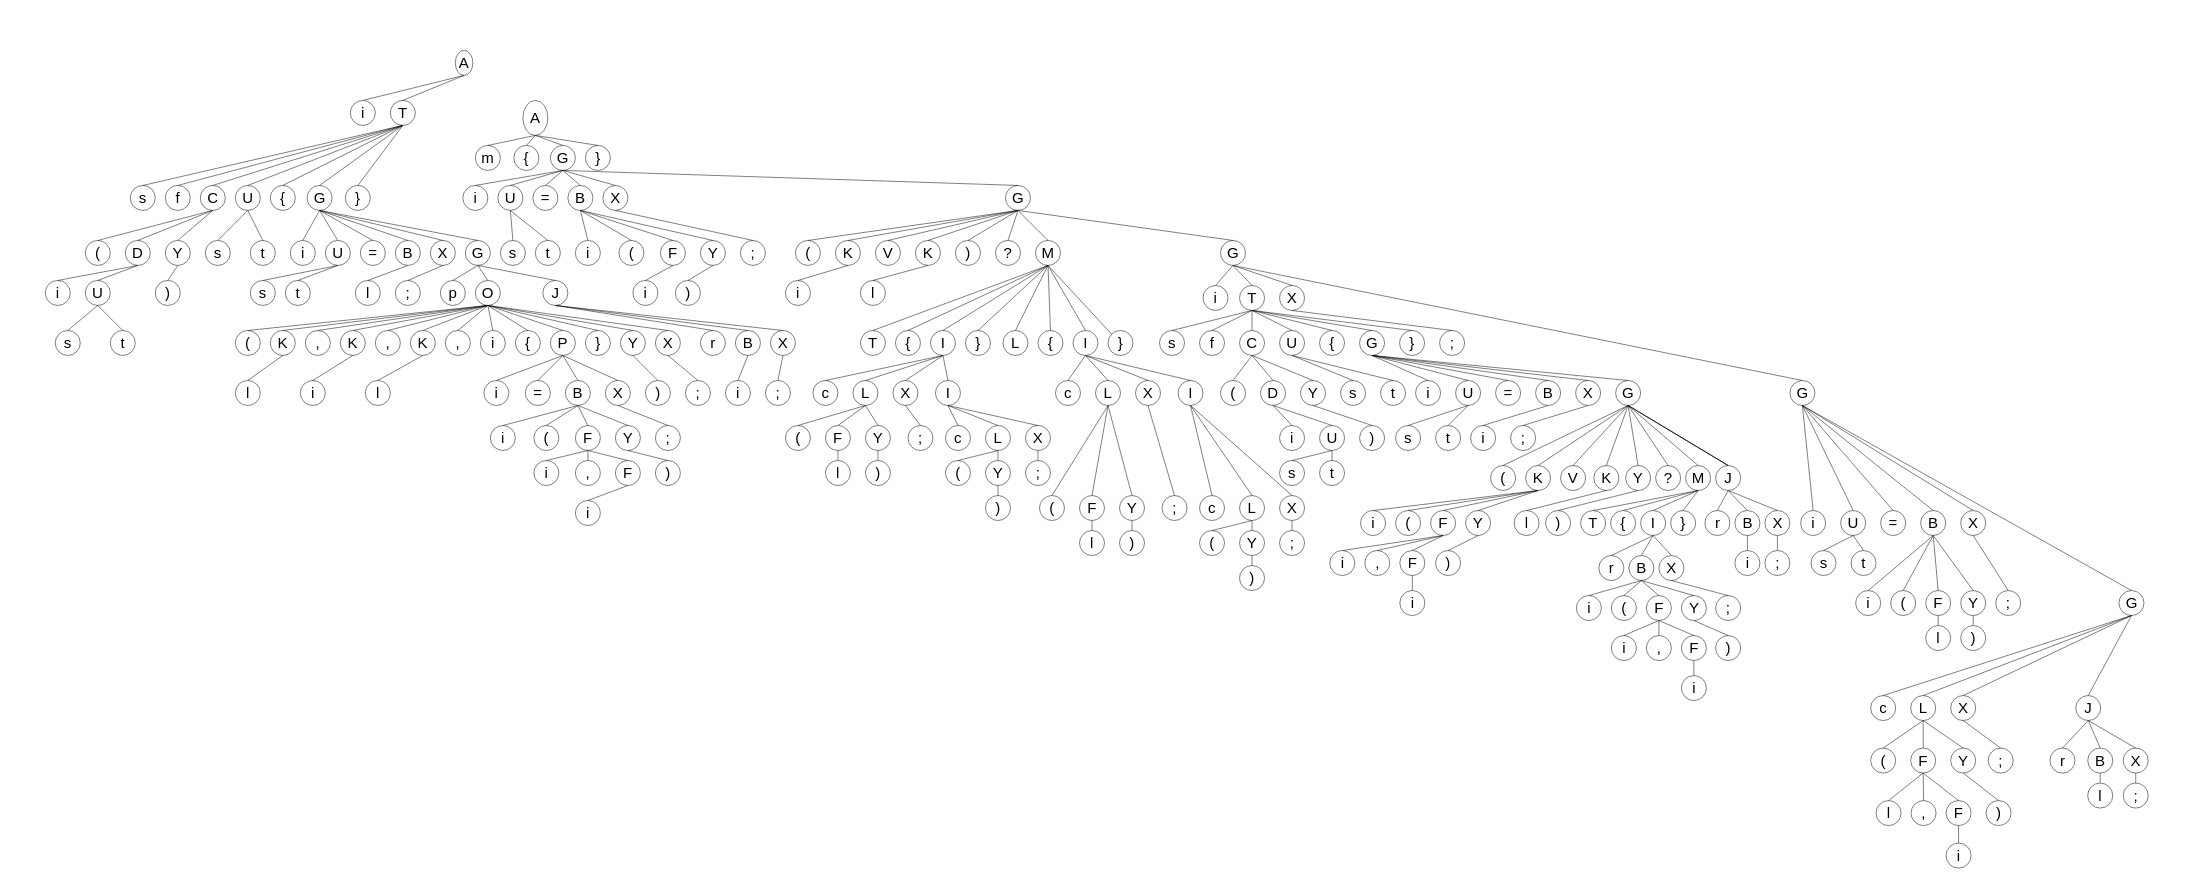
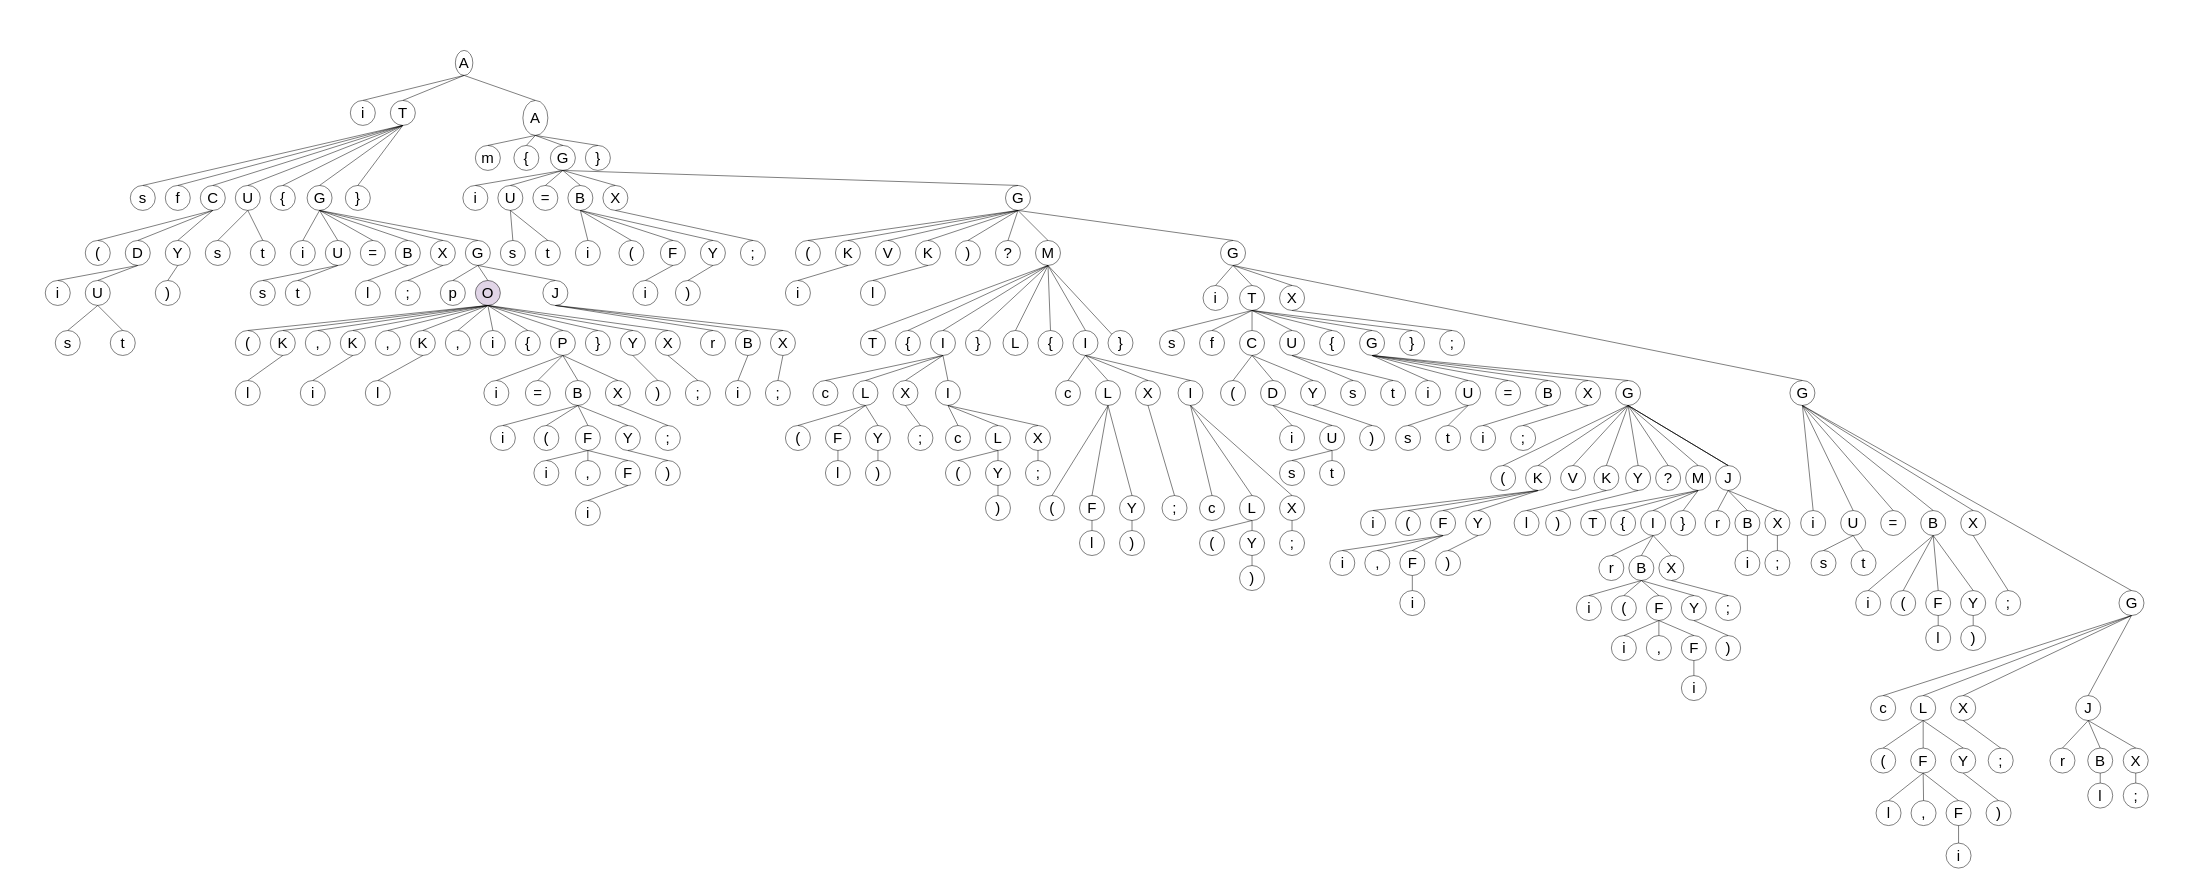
+ <mxCell id="8" value="" style="endArrow=none;html=1;rounded=0;fontSize=30;entryX=0.5;entryY=1;entryDx=0;entryDy=0;exitX=0.5;exitY=0;exitDx=0;exitDy=0;" parent="1" source="6" target="2" edge="1"><mxGeometry width="50" height="50" relative="1" as="geometry"><mxPoint x="575" y="300" as="sourcePoint" /><mxPoint x="675" y="260" as="targetPoint" /></mxGeometry></mxCell>
- <mxCell id="64" value="&lt;font style=&quot;font-size: 30px;&quot;&gt;O&lt;/font&gt;" style="ellipse;whiteSpace=wrap;html=1;aspect=fixed;" parent="1" vertex="1"><mxGeometry x="950" y="560" width="50" height="50" as="geometry" /></mxCell>
+ <mxCell id="64" value="&lt;font style=&quot;font-size: 30px;&quot;&gt;O&lt;/font&gt;" style="ellipse;whiteSpace=wrap;html=1;aspect=fixed;fillColor=#e1d5e7;" parent="1" vertex="1"><mxGeometry x="950" y="560" width="50" height="50" as="geometry" /></mxCell>
